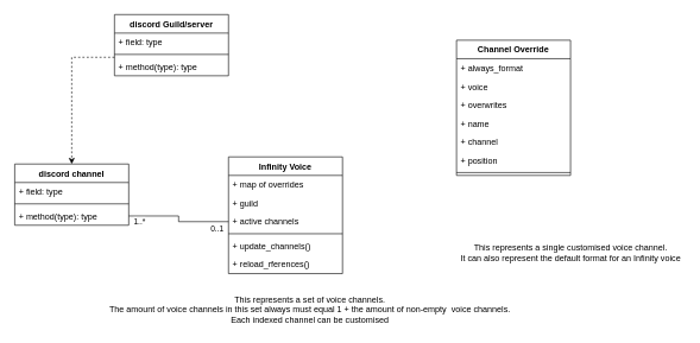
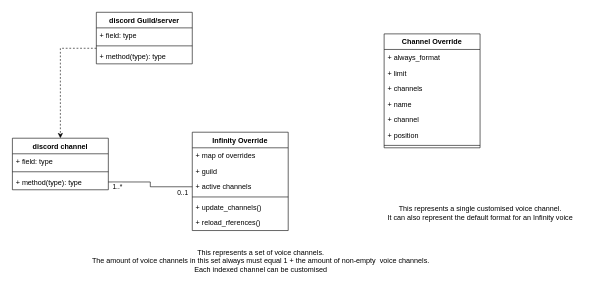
- <mxCell id="11" value="+ voice" style="text;strokeColor=none;fillColor=none;align=left;verticalAlign=top;spacingLeft=4;spacingRight=4;overflow=hidden;rotatable=0;points=[[0,0.5],[1,0.5]];portConstraint=eastwest;" vertex="1" parent="9"><mxGeometry y="52" width="160" height="26" as="geometry" /></mxCell>
+ <mxCell id="11" value="+ limit" style="text;strokeColor=none;fillColor=none;align=left;verticalAlign=top;spacingLeft=4;spacingRight=4;overflow=hidden;rotatable=0;points=[[0,0.5],[1,0.5]];portConstraint=eastwest;" vertex="1" parent="9"><mxGeometry y="52" width="160" height="26" as="geometry" /></mxCell>
- <mxCell id="12" value="+ overwrites" style="text;strokeColor=none;fillColor=none;align=left;verticalAlign=top;spacingLeft=4;spacingRight=4;overflow=hidden;rotatable=0;points=[[0,0.5],[1,0.5]];portConstraint=eastwest;" vertex="1" parent="9"><mxGeometry y="78" width="160" height="26" as="geometry" /></mxCell>
+ <mxCell id="12" value="+ channels" style="text;strokeColor=none;fillColor=none;align=left;verticalAlign=top;spacingLeft=4;spacingRight=4;overflow=hidden;rotatable=0;points=[[0,0.5],[1,0.5]];portConstraint=eastwest;" vertex="1" parent="9"><mxGeometry y="78" width="160" height="26" as="geometry" /></mxCell>
- <mxCell id="2" value="Infinity Voice" style="swimlane;fontStyle=1;align=center;verticalAlign=top;childLayout=stackLayout;horizontal=1;startSize=26;horizontalStack=0;resizeParent=1;resizeParentMax=0;resizeLast=0;collapsible=1;marginBottom=0;" vertex="1" parent="1"><mxGeometry x="320" y="220" width="160" height="164" as="geometry" /></mxCell>
+ <mxCell id="2" value="Infinity Override" style="swimlane;fontStyle=1;align=center;verticalAlign=top;childLayout=stackLayout;horizontal=1;startSize=26;horizontalStack=0;resizeParent=1;resizeParentMax=0;resizeLast=0;collapsible=1;marginBottom=0;" vertex="1" parent="1"><mxGeometry x="320" y="220" width="160" height="164" as="geometry" /></mxCell>
